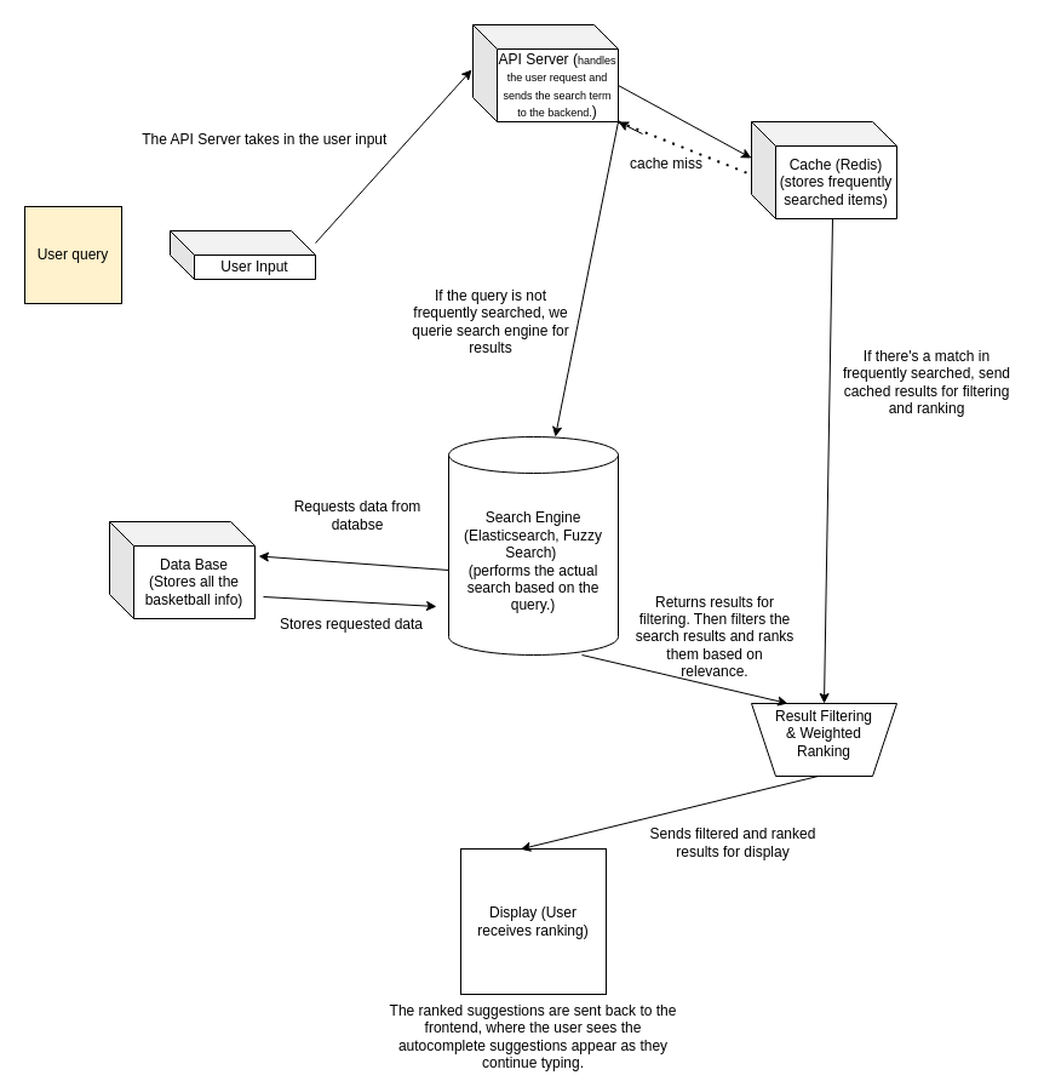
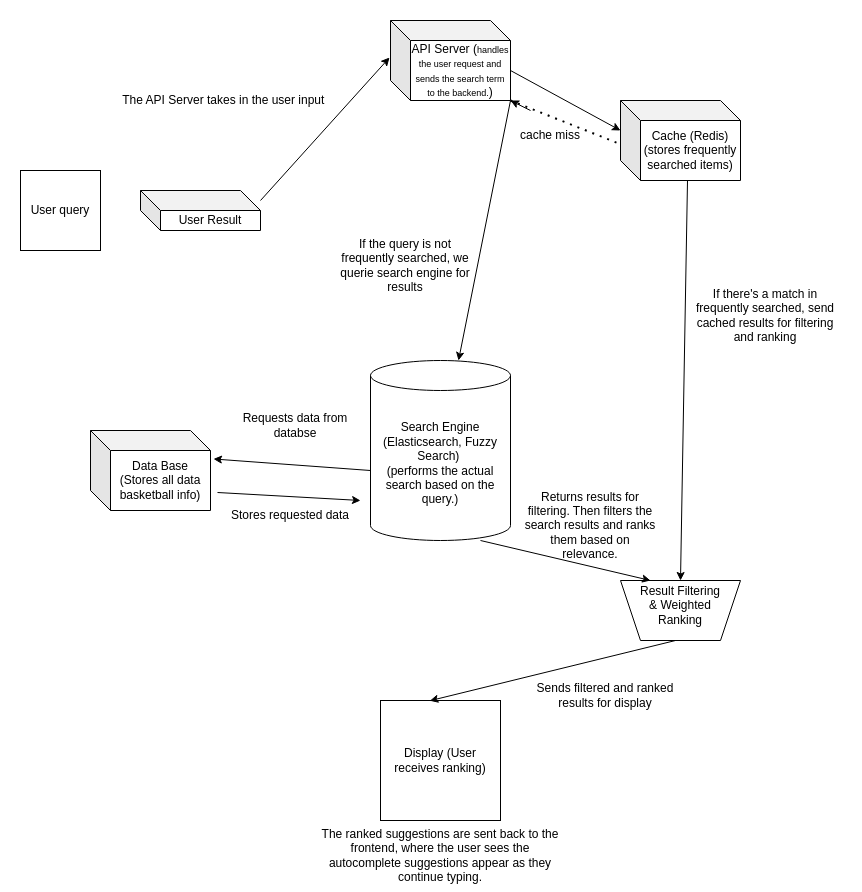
- <mxCell id="5" value="The API Server takes in the user input&amp;nbsp;" style="text;html=1;align=center;verticalAlign=middle;whiteSpace=wrap;rounded=0;" vertex="1" parent="1"><mxGeometry x="110" y="100" width="220" height="30" as="geometry" /></mxCell>
+ <mxCell id="5" value="The API Server takes in the user input&amp;nbsp;" style="text;html=1;align=center;verticalAlign=middle;whiteSpace=wrap;rounded=0;" vertex="1" parent="1"><mxGeometry x="115" y="85" width="220" height="30" as="geometry" /></mxCell>
- <mxCell id="27" value="User query" style="whiteSpace=wrap;html=1;aspect=fixed;fillColor=#fff2cc;" vertex="1" parent="1"><mxGeometry y="170" width="80" height="80" as="geometry" x="20" /></mxCell>
+ <mxCell id="27" value="User query" style="whiteSpace=wrap;html=1;aspect=fixed;" vertex="1" parent="1"><mxGeometry y="170" width="80" height="80" as="geometry" x="20" /></mxCell>
- <mxCell id="2" value="User Input" style="shape=cube;whiteSpace=wrap;html=1;boundedLbl=1;backgroundOutline=1;darkOpacity=0.05;darkOpacity2=0.1;" vertex="1" parent="1"><mxGeometry x="140" y="190" width="120" height="40" as="geometry" /></mxCell>
+ <mxCell id="2" value="User Result" style="shape=cube;whiteSpace=wrap;html=1;boundedLbl=1;backgroundOutline=1;darkOpacity=0.05;darkOpacity2=0.1;" vertex="1" parent="1"><mxGeometry x="140" y="190" width="120" height="40" as="geometry" /></mxCell>
- <mxCell id="14" value="Data Base (Stores all the basketball info)" style="shape=cube;whiteSpace=wrap;html=1;boundedLbl=1;backgroundOutline=1;darkOpacity=0.05;darkOpacity2=0.1;" vertex="1" parent="1"><mxGeometry x="90" y="430" width="120" height="80" as="geometry" /></mxCell>
+ <mxCell id="14" value="Data Base (Stores all data basketball info)" style="shape=cube;whiteSpace=wrap;html=1;boundedLbl=1;backgroundOutline=1;darkOpacity=0.05;darkOpacity2=0.1;" vertex="1" parent="1"><mxGeometry x="90" y="430" width="120" height="80" as="geometry" /></mxCell>
